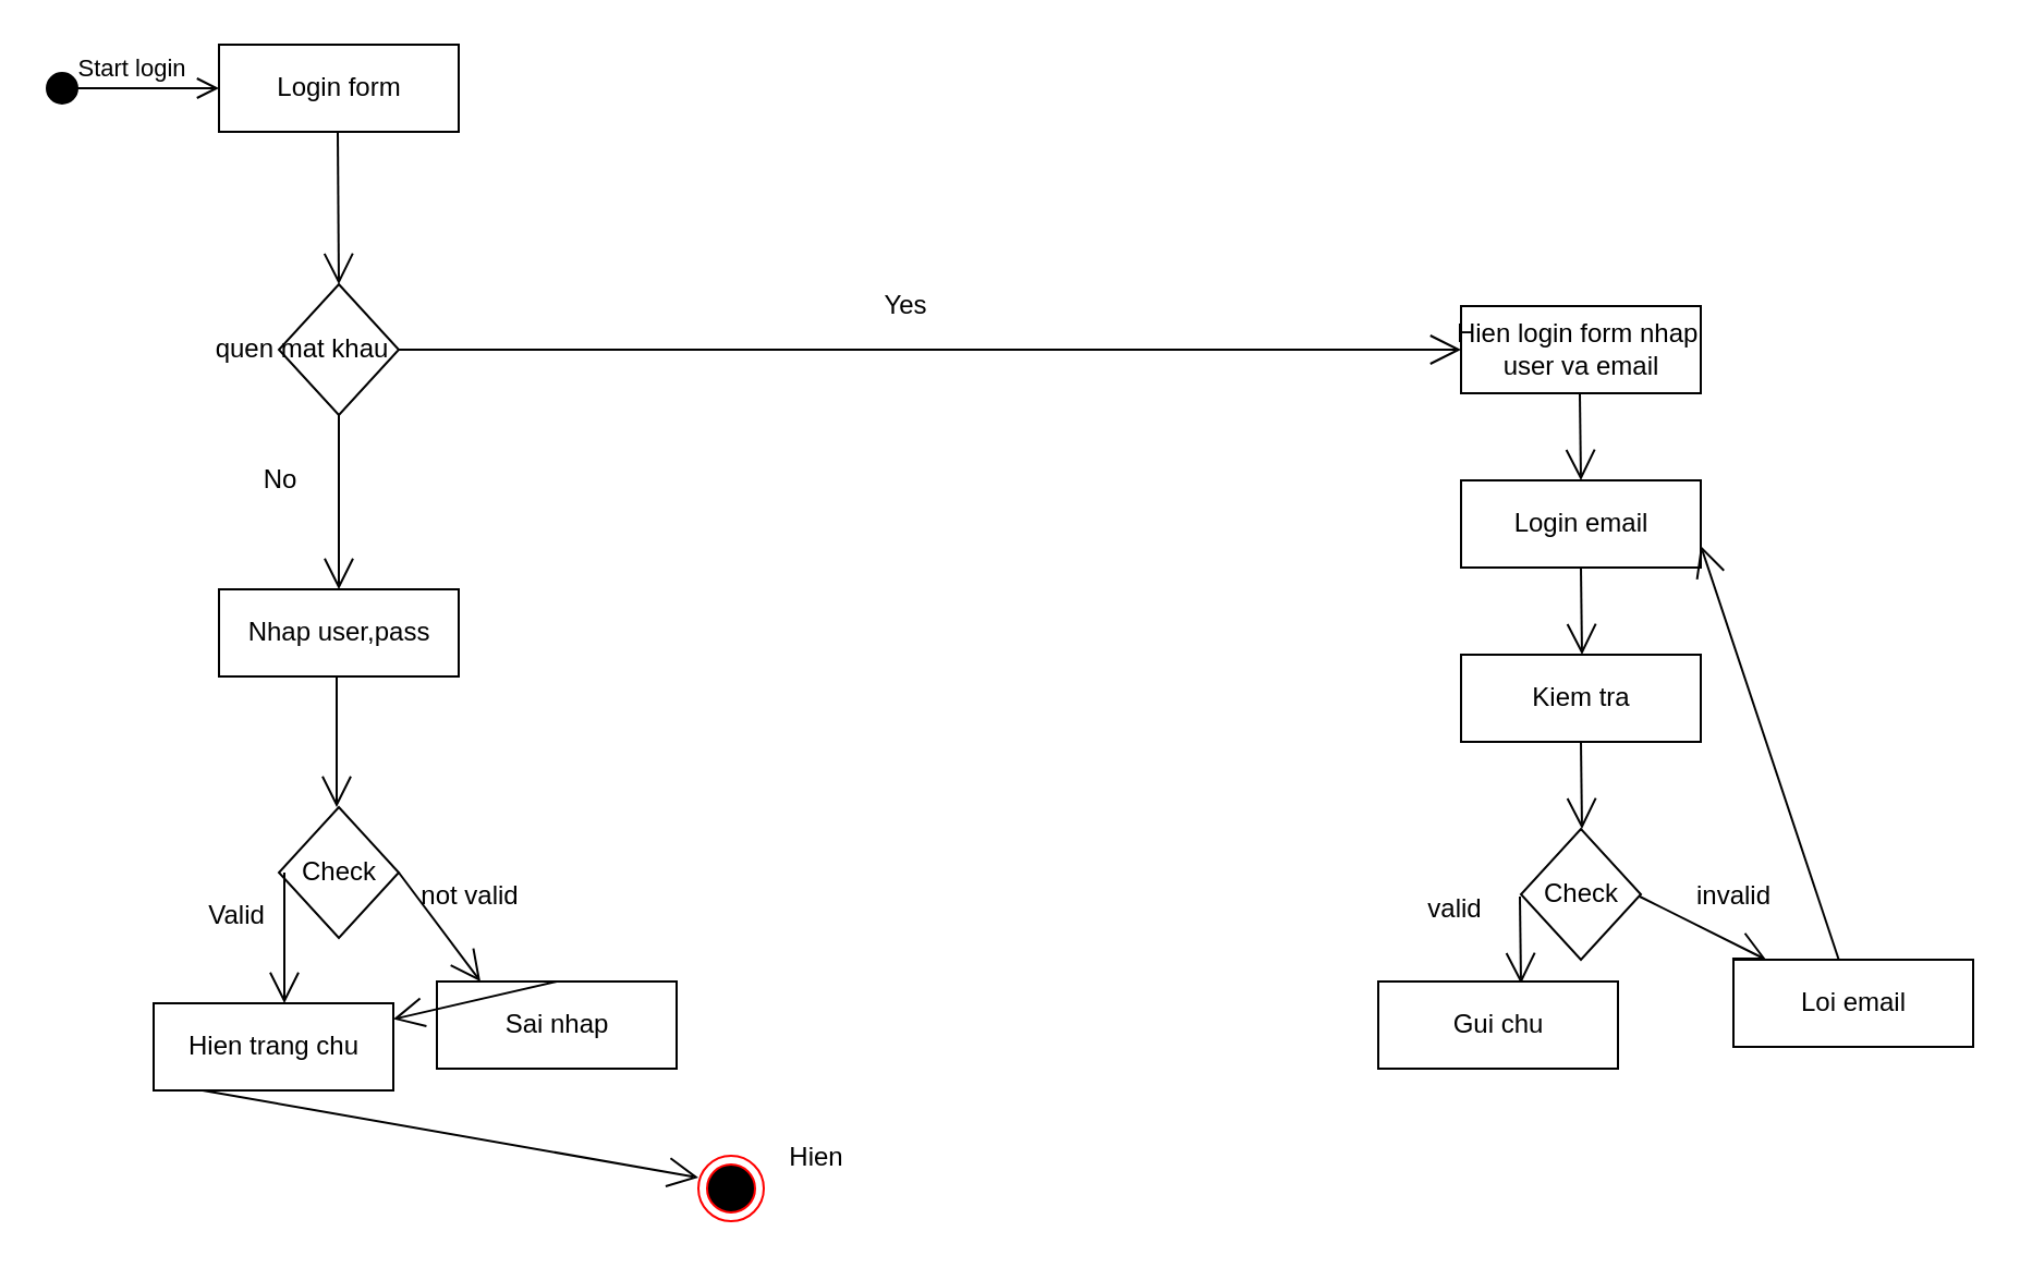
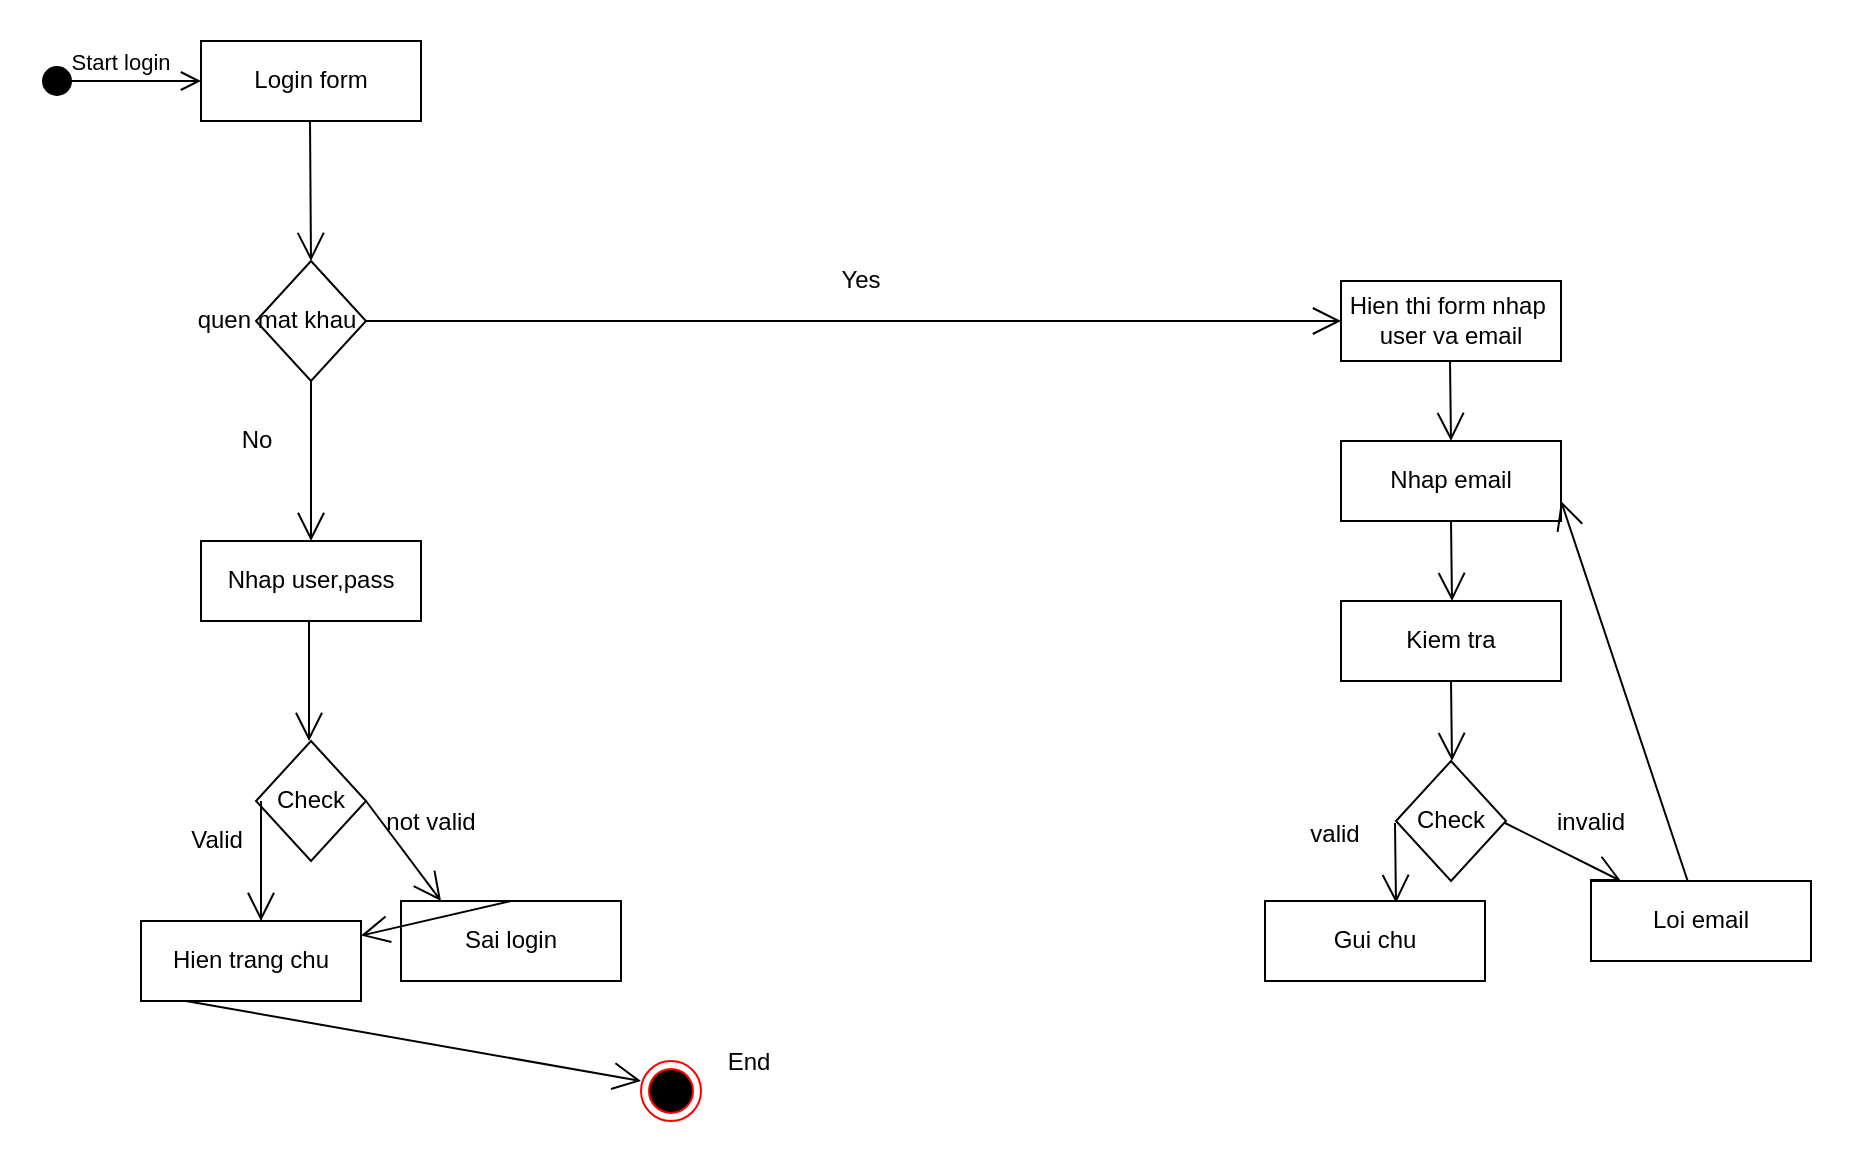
- <mxCell id="20" value="Yes" style="text;html=1;align=center;verticalAlign=middle;resizable=0;points=[];;autosize=1;" parent="1" vertex="1"><mxGeometry x="400" y="130" width="30" height="20" as="geometry" /></mxCell>
+ <mxCell id="20" value="Yes" style="text;html=1;align=center;verticalAlign=middle;resizable=0;points=[];;autosize=1;" parent="1" vertex="1"><mxGeometry x="415" y="130" width="30" height="20" as="geometry" /></mxCell>
- <mxCell id="21" value="Hien login form nhap&amp;nbsp;&lt;br&gt;user va email" style="html=1;" parent="1" vertex="1"><mxGeometry x="670" y="140" width="110" height="40" as="geometry" /></mxCell>
+ <mxCell id="21" value="Hien thi form nhap&amp;nbsp;&lt;br&gt;user va email" style="html=1;" parent="1" vertex="1"><mxGeometry x="670" y="140" width="110" height="40" as="geometry" /></mxCell>
- <mxCell id="23" value="Login email" style="html=1;" parent="1" vertex="1"><mxGeometry x="670" y="220" width="110" height="40" as="geometry" /></mxCell>
+ <mxCell id="23" value="Nhap email" style="html=1;" parent="1" vertex="1"><mxGeometry x="670" y="220" width="110" height="40" as="geometry" /></mxCell>
- <mxCell id="16" value="Sai nhap" style="html=1;" parent="1" vertex="1"><mxGeometry x="200" y="450" width="110" height="40" as="geometry" /></mxCell>
+ <mxCell id="16" value="Sai login" style="html=1;" parent="1" vertex="1"><mxGeometry x="200" y="450" width="110" height="40" as="geometry" /></mxCell>
- <mxCell id="37" value="Hien" style="text;html=1;align=center;verticalAlign=middle;resizable=0;points=[];;autosize=1;" vertex="1" parent="1"><mxGeometry x="354" y="521" width="40" height="20" as="geometry" /></mxCell>
+ <mxCell id="37" value="End" style="text;html=1;align=center;verticalAlign=middle;resizable=0;points=[];;autosize=1;" vertex="1" parent="1"><mxGeometry x="354" y="521" width="40" height="20" as="geometry" /></mxCell>
